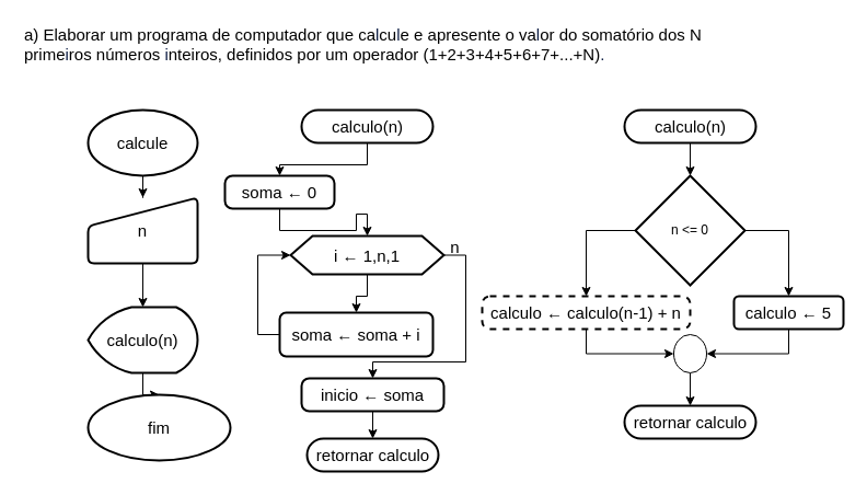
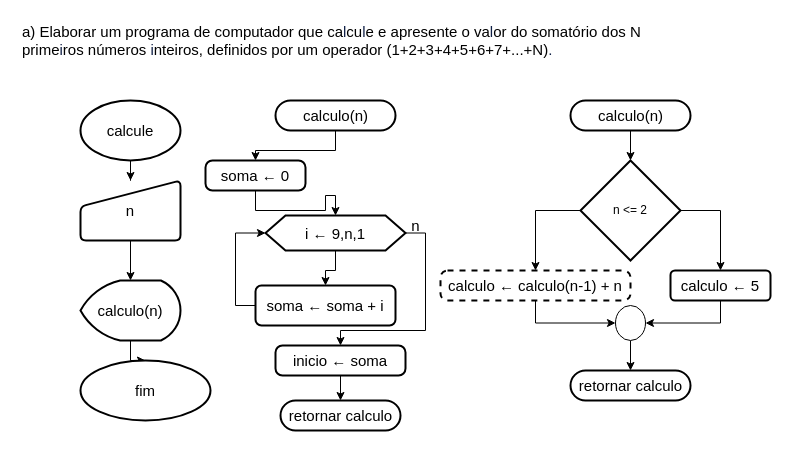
- <mxCell id="32" value="n &amp;lt;= 0" style="strokeWidth=2;html=1;shape=mxgraph.flowchart.decision;whiteSpace=wrap;" vertex="1" parent="1"><mxGeometry x="580" y="160" width="100" height="100" as="geometry" /></mxCell>
+ <mxCell id="32" value="n &amp;lt;= 2" style="strokeWidth=2;html=1;shape=mxgraph.flowchart.decision;whiteSpace=wrap;" vertex="1" parent="1"><mxGeometry x="580" y="160" width="100" height="100" as="geometry" /></mxCell>
- <mxCell id="7" value="i ← 1,n,1" style="shape=hexagon;perimeter=hexagonPerimeter2;whiteSpace=wrap;html=1;fixedSize=1;fontSize=15;dashed=0;strokeWidth=2;" vertex="1" parent="1"><mxGeometry x="265" y="215" width="140" height="35" as="geometry" /></mxCell>
+ <mxCell id="7" value="i ← 9,n,1" style="shape=hexagon;perimeter=hexagonPerimeter2;whiteSpace=wrap;html=1;fixedSize=1;fontSize=15;dashed=0;strokeWidth=2;" vertex="1" parent="1"><mxGeometry x="265" y="215" width="140" height="35" as="geometry" /></mxCell>
